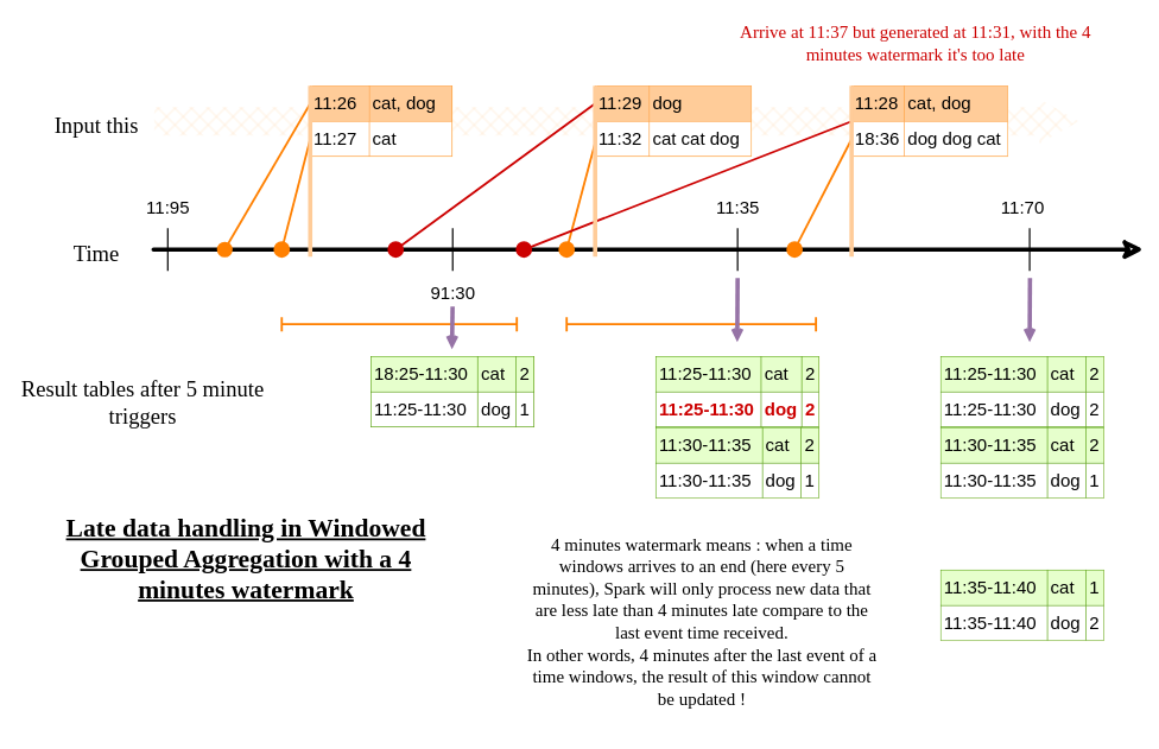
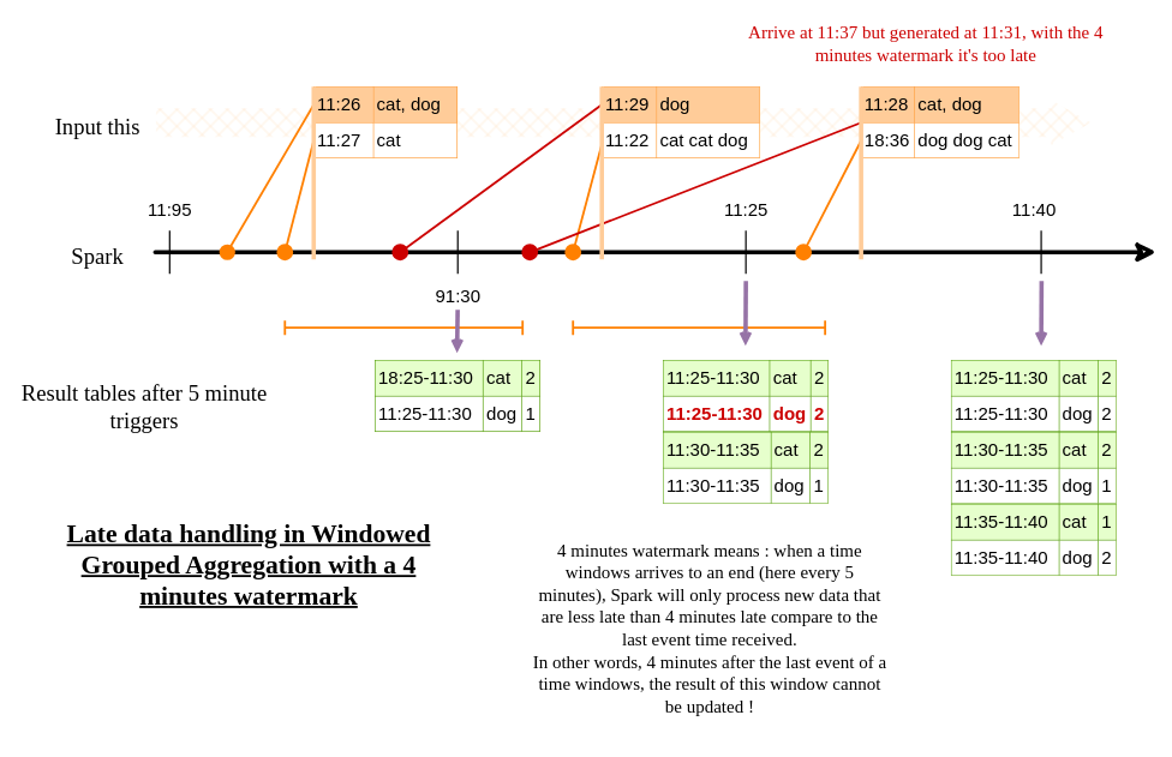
- <mxCell id="5" value="&lt;table width=&quot;100%&quot; cellpadding=&quot;4&quot; style=&quot;width: 100% ; height: 100% ; background-color: rgb(255 , 255 , 255) ; border: 1px solid rgb(255 , 153 , 51) ; border-collapse: collapse ; font-size: 25px&quot; border=&quot;1&quot;&gt;&lt;tbody style=&quot;font-size: 25px&quot;&gt;&lt;tr style=&quot;font-size: 25px&quot;&gt;&lt;td style=&quot;background-color: rgb(255 , 204 , 153) ; font-size: 25px&quot;&gt;&lt;font style=&quot;font-size: 25px&quot;&gt;11:29&lt;/font&gt;&lt;/td&gt;&lt;td style=&quot;background-color: rgb(255 , 204 , 153) ; font-size: 25px&quot;&gt;&lt;font style=&quot;font-size: 25px&quot;&gt;dog&lt;/font&gt;&lt;/td&gt;&lt;/tr&gt;&lt;tr style=&quot;font-size: 25px&quot;&gt;&lt;td style=&quot;font-size: 25px&quot;&gt;&lt;font style=&quot;font-size: 25px&quot;&gt;11:32&lt;br&gt;&lt;/font&gt;&lt;/td&gt;&lt;td style=&quot;font-size: 25px&quot;&gt;&lt;font style=&quot;font-size: 25px&quot;&gt;cat cat dog&lt;/font&gt;&lt;/td&gt;&lt;/tr&gt;&lt;/tbody&gt;&lt;/table&gt;" style="text;html=1;fillColor=#fff2cc;overflow=fill;rounded=0;fontSize=25;noLabel=0;connectable=1;strokeOpacity=100;arcSize=13;shadow=0;sketch=0;glass=0;" parent="1" vertex="1"><mxGeometry x="835" y="120" width="220" height="100" as="geometry" /></mxCell>
+ <mxCell id="5" value="&lt;table width=&quot;100%&quot; cellpadding=&quot;4&quot; style=&quot;width: 100% ; height: 100% ; background-color: rgb(255 , 255 , 255) ; border: 1px solid rgb(255 , 153 , 51) ; border-collapse: collapse ; font-size: 25px&quot; border=&quot;1&quot;&gt;&lt;tbody style=&quot;font-size: 25px&quot;&gt;&lt;tr style=&quot;font-size: 25px&quot;&gt;&lt;td style=&quot;background-color: rgb(255 , 204 , 153) ; font-size: 25px&quot;&gt;&lt;font style=&quot;font-size: 25px&quot;&gt;11:29&lt;/font&gt;&lt;/td&gt;&lt;td style=&quot;background-color: rgb(255 , 204 , 153) ; font-size: 25px&quot;&gt;&lt;font style=&quot;font-size: 25px&quot;&gt;dog&lt;/font&gt;&lt;/td&gt;&lt;/tr&gt;&lt;tr style=&quot;font-size: 25px&quot;&gt;&lt;td style=&quot;font-size: 25px&quot;&gt;&lt;font style=&quot;font-size: 25px&quot;&gt;11:22&lt;br&gt;&lt;/font&gt;&lt;/td&gt;&lt;td style=&quot;font-size: 25px&quot;&gt;&lt;font style=&quot;font-size: 25px&quot;&gt;cat cat dog&lt;/font&gt;&lt;/td&gt;&lt;/tr&gt;&lt;/tbody&gt;&lt;/table&gt;" style="text;html=1;fillColor=#fff2cc;overflow=fill;rounded=0;fontSize=25;noLabel=0;connectable=1;strokeOpacity=100;arcSize=13;shadow=0;sketch=0;glass=0;" parent="1" vertex="1"><mxGeometry x="835" y="120" width="220" height="100" as="geometry" /></mxCell>
- <mxCell id="12" value="11:35" style="text;html=1;align=center;verticalAlign=middle;resizable=0;points=[];autosize=1;fontSize=25;" parent="1" vertex="1"><mxGeometry x="995" y="270" width="80" height="40" as="geometry" /></mxCell>
+ <mxCell id="12" value="11:25" style="text;html=1;align=center;verticalAlign=middle;resizable=0;points=[];autosize=1;fontSize=25;" parent="1" vertex="1"><mxGeometry x="995" y="270" width="80" height="40" as="geometry" /></mxCell>
- <mxCell id="14" value="11:70" style="text;html=1;align=center;verticalAlign=middle;resizable=0;points=[];autosize=1;fontSize=25;" parent="1" vertex="1"><mxGeometry x="1395" y="270" width="80" height="40" as="geometry" /></mxCell>
+ <mxCell id="14" value="11:40" style="text;html=1;align=center;verticalAlign=middle;resizable=0;points=[];autosize=1;fontSize=25;" parent="1" vertex="1"><mxGeometry x="1395" y="270" width="80" height="40" as="geometry" /></mxCell>
- <mxCell id="28" value="&lt;font face=&quot;Architects Daughter&quot; style=&quot;font-size: 31px&quot;&gt;Time&lt;/font&gt;" style="text;html=1;strokeColor=none;fillColor=none;align=center;verticalAlign=middle;whiteSpace=wrap;rounded=0;shadow=0;glass=0;sketch=0;fontSize=25;" parent="1" vertex="1"><mxGeometry x="55" y="320" width="160" height="70" as="geometry" /></mxCell>
+ <mxCell id="28" value="&lt;font face=&quot;Architects Daughter&quot; style=&quot;font-size: 31px&quot;&gt;Spark&lt;/font&gt;" style="text;html=1;strokeColor=none;fillColor=none;align=center;verticalAlign=middle;whiteSpace=wrap;rounded=0;shadow=0;glass=0;sketch=0;fontSize=25;" parent="1" vertex="1"><mxGeometry x="55" y="320" width="160" height="70" as="geometry" /></mxCell>
- <mxCell id="26" value="&lt;table width=&quot;100%&quot; cellpadding=&quot;4&quot; style=&quot;width: 100% ; height: 100% ; background-color: rgb(230 , 255 , 204) ; border: 1px solid rgb(77 , 153 , 0) ; border-collapse: collapse ; font-size: 25px&quot; border=&quot;1&quot;&gt;&lt;tbody style=&quot;font-size: 25px&quot;&gt;&lt;tr style=&quot;font-size: 25px&quot;&gt;&lt;td style=&quot;font-size: 25px&quot;&gt;&lt;font style=&quot;font-size: 25px&quot;&gt;11:35-11:40&lt;/font&gt;&lt;/td&gt;&lt;td style=&quot;font-size: 25px&quot;&gt;&lt;font style=&quot;font-size: 25px&quot;&gt;cat&lt;/font&gt;&lt;/td&gt;&lt;td&gt;1&lt;/td&gt;&lt;/tr&gt;&lt;tr style=&quot;font-size: 25px&quot;&gt;&lt;td style=&quot;font-size: 25px ; background-color: rgb(255 , 255 , 255)&quot;&gt;&lt;span&gt;11:35-11:40&lt;/span&gt;&lt;br&gt;&lt;/td&gt;&lt;td style=&quot;font-size: 25px ; background-color: rgb(255 , 255 , 255)&quot;&gt;dog&lt;/td&gt;&lt;td style=&quot;background-color: rgb(255 , 255 , 255)&quot;&gt;2&lt;/td&gt;&lt;/tr&gt;&lt;/tbody&gt;&lt;/table&gt;" style="text;html=1;fillColor=#fff2cc;overflow=fill;rounded=0;fontSize=25;noLabel=0;connectable=1;strokeOpacity=100;arcSize=13;shadow=0;sketch=0;glass=0;" parent="1" vertex="1"><mxGeometry x="1320" y="800" width="230" height="100" as="geometry" /></mxCell>
+ <mxCell id="26" value="&lt;table width=&quot;100%&quot; cellpadding=&quot;4&quot; style=&quot;width: 100% ; height: 100% ; background-color: rgb(230 , 255 , 204) ; border: 1px solid rgb(77 , 153 , 0) ; border-collapse: collapse ; font-size: 25px&quot; border=&quot;1&quot;&gt;&lt;tbody style=&quot;font-size: 25px&quot;&gt;&lt;tr style=&quot;font-size: 25px&quot;&gt;&lt;td style=&quot;font-size: 25px&quot;&gt;&lt;font style=&quot;font-size: 25px&quot;&gt;11:35-11:40&lt;/font&gt;&lt;/td&gt;&lt;td style=&quot;font-size: 25px&quot;&gt;&lt;font style=&quot;font-size: 25px&quot;&gt;cat&lt;/font&gt;&lt;/td&gt;&lt;td&gt;1&lt;/td&gt;&lt;/tr&gt;&lt;tr style=&quot;font-size: 25px&quot;&gt;&lt;td style=&quot;font-size: 25px ; background-color: rgb(255 , 255 , 255)&quot;&gt;&lt;span&gt;11:35-11:40&lt;/span&gt;&lt;br&gt;&lt;/td&gt;&lt;td style=&quot;font-size: 25px ; background-color: rgb(255 , 255 , 255)&quot;&gt;dog&lt;/td&gt;&lt;td style=&quot;background-color: rgb(255 , 255 , 255)&quot;&gt;2&lt;/td&gt;&lt;/tr&gt;&lt;/tbody&gt;&lt;/table&gt;" style="text;html=1;fillColor=#fff2cc;overflow=fill;rounded=0;fontSize=25;noLabel=0;connectable=1;strokeOpacity=100;arcSize=13;shadow=0;sketch=0;glass=0;" parent="1" vertex="1"><mxGeometry x="1320" y="700" width="230" height="100" as="geometry" /></mxCell>
